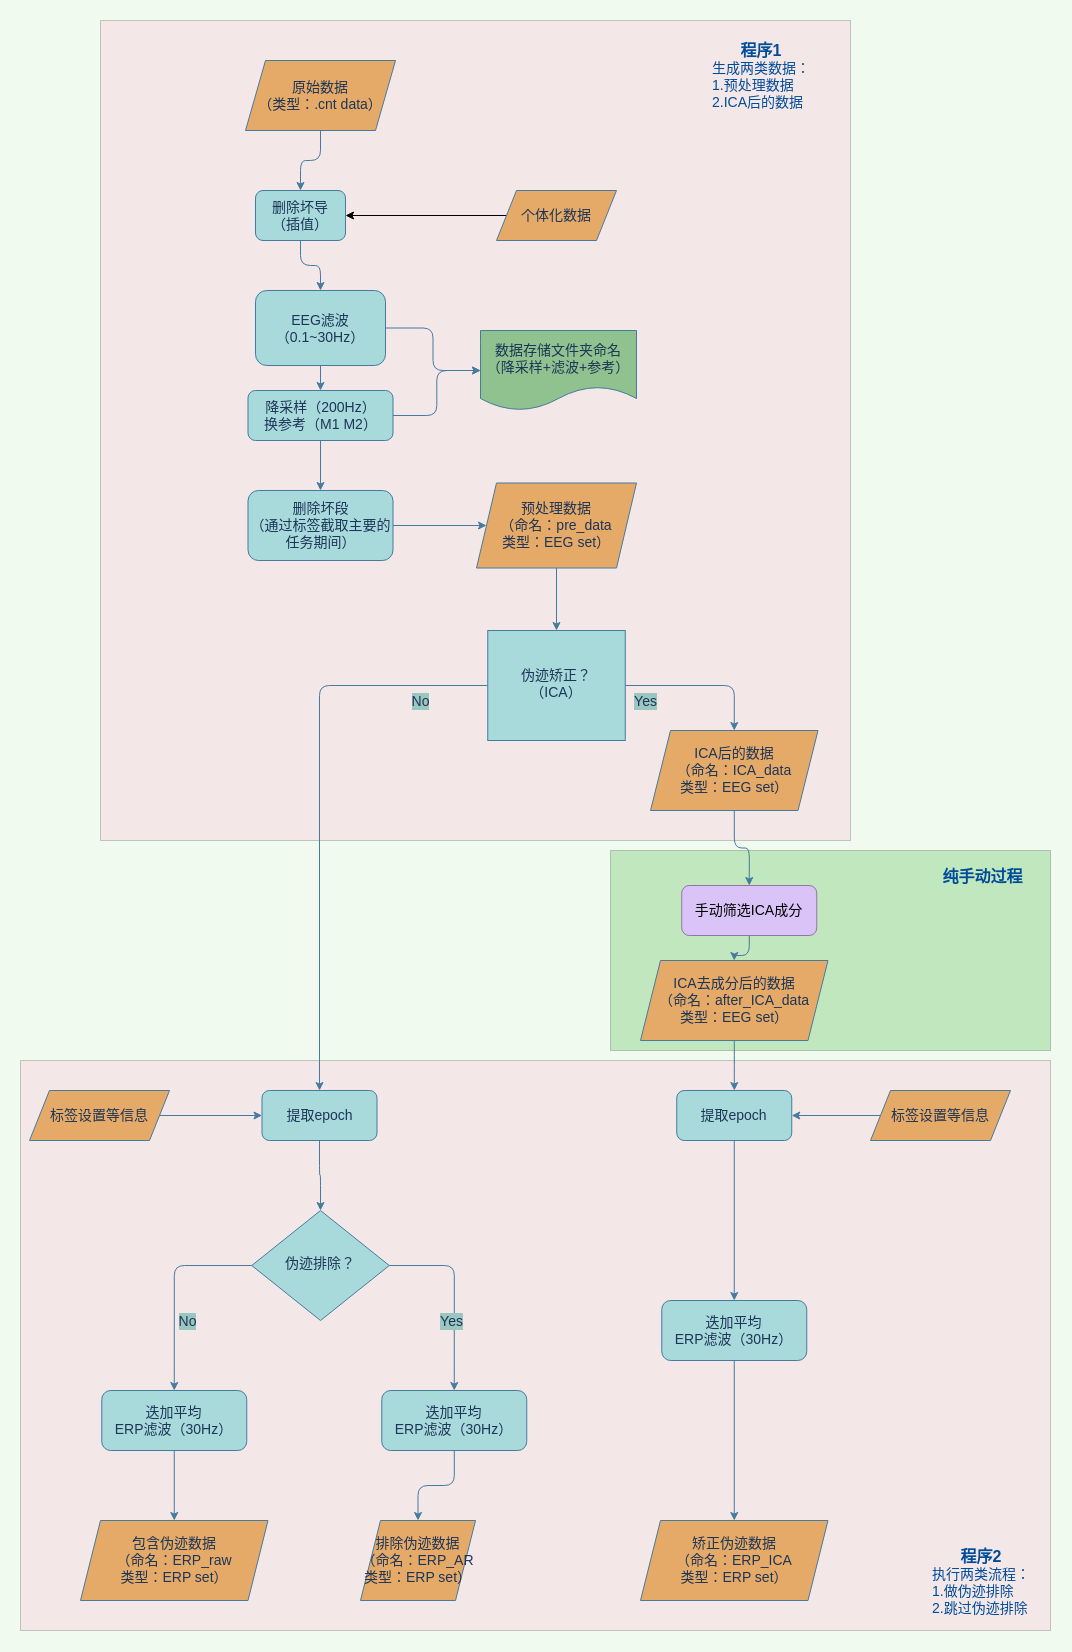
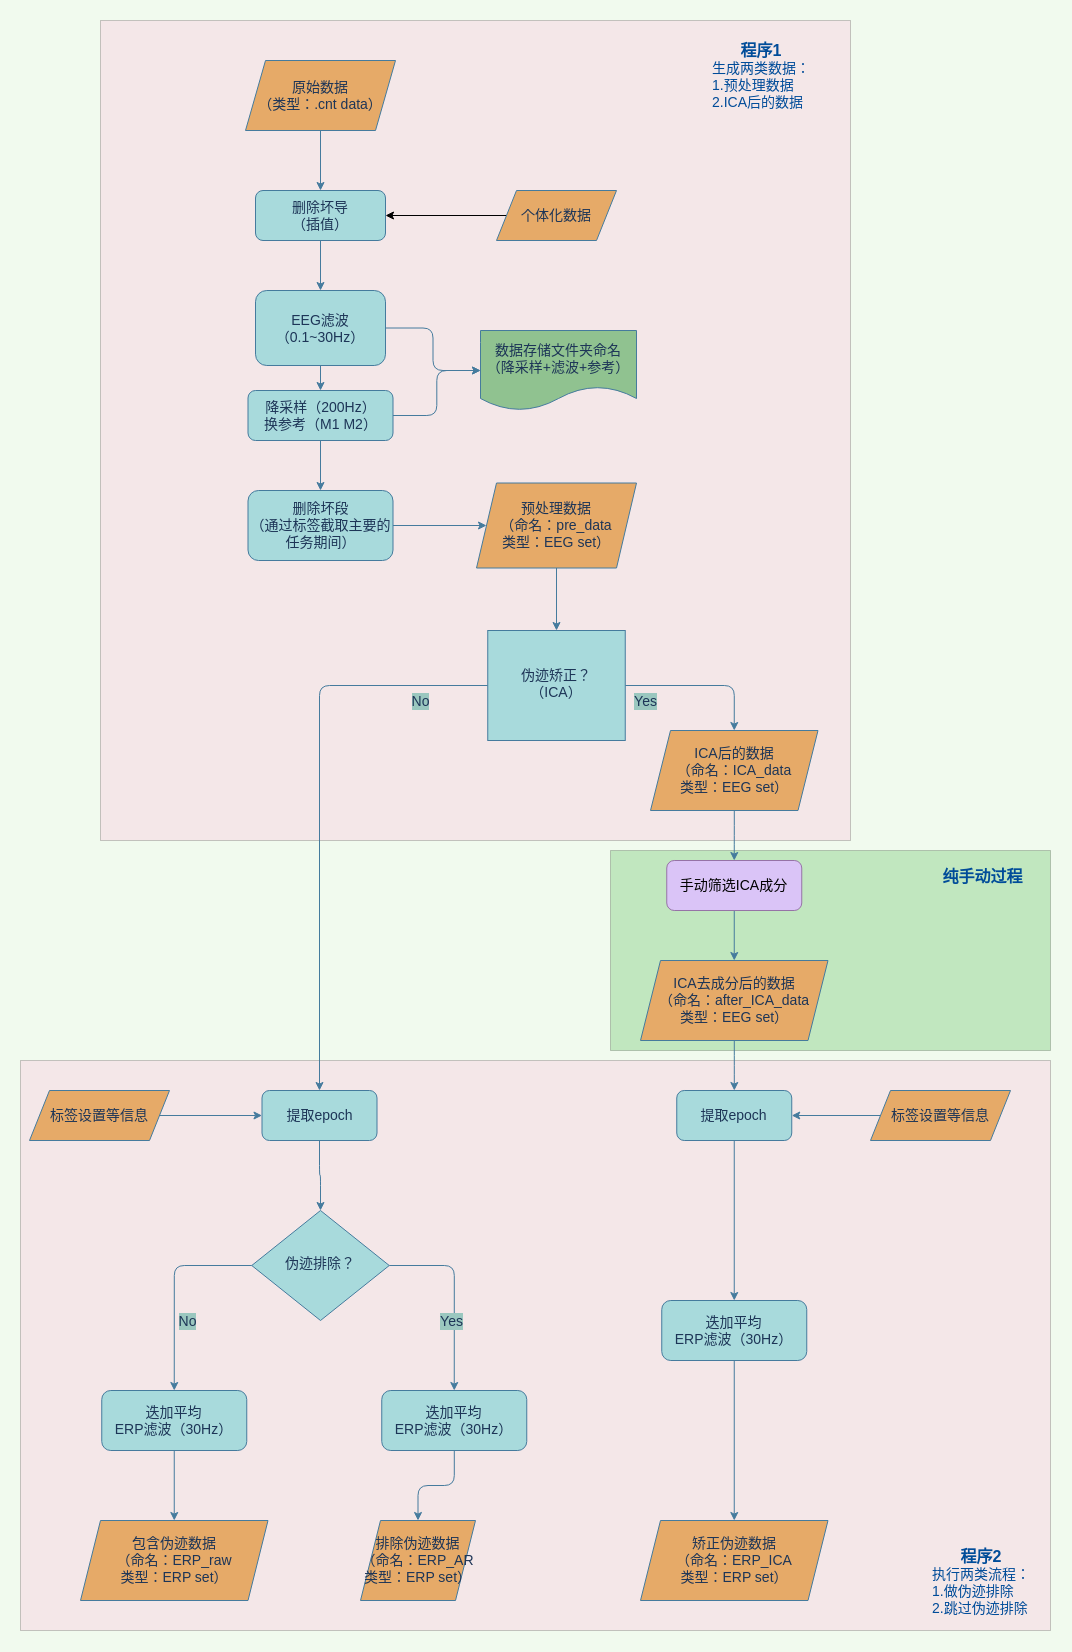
- <mxCell id="10" value="删除坏导&lt;br&gt;（插值）" style="rounded=1;whiteSpace=wrap;html=1;fontSize=14;glass=0;strokeWidth=1;shadow=0;fillColor=#A8DADC;strokeColor=#457B9D;fontColor=#1D3557;" parent="8" vertex="1"><mxGeometry x="255" y="190" width="90" height="50" as="geometry" /></mxCell>
+ <mxCell id="10" value="删除坏导&lt;br&gt;（插值）" style="rounded=1;whiteSpace=wrap;html=1;fontSize=14;glass=0;strokeWidth=1;shadow=0;fillColor=#A8DADC;strokeColor=#457B9D;fontColor=#1D3557;" parent="8" vertex="1"><mxGeometry x="255" y="190" width="130" height="50" as="geometry" /></mxCell>
- <mxCell id="34" value="手动筛选ICA成分" style="rounded=1;whiteSpace=wrap;html=1;fontSize=14;glass=0;strokeWidth=1;shadow=0;strokeColor=#9673a6;fillColor=#DAC4F7;" parent="8" vertex="1"><mxGeometry x="681.25" y="885" width="135" height="50" as="geometry" /></mxCell>
+ <mxCell id="34" value="手动筛选ICA成分" style="rounded=1;whiteSpace=wrap;html=1;fontSize=14;glass=0;strokeWidth=1;shadow=0;strokeColor=#9673a6;fillColor=#DAC4F7;" parent="8" vertex="1"><mxGeometry x="666.25" y="860" width="135" height="50" as="geometry" /></mxCell>
